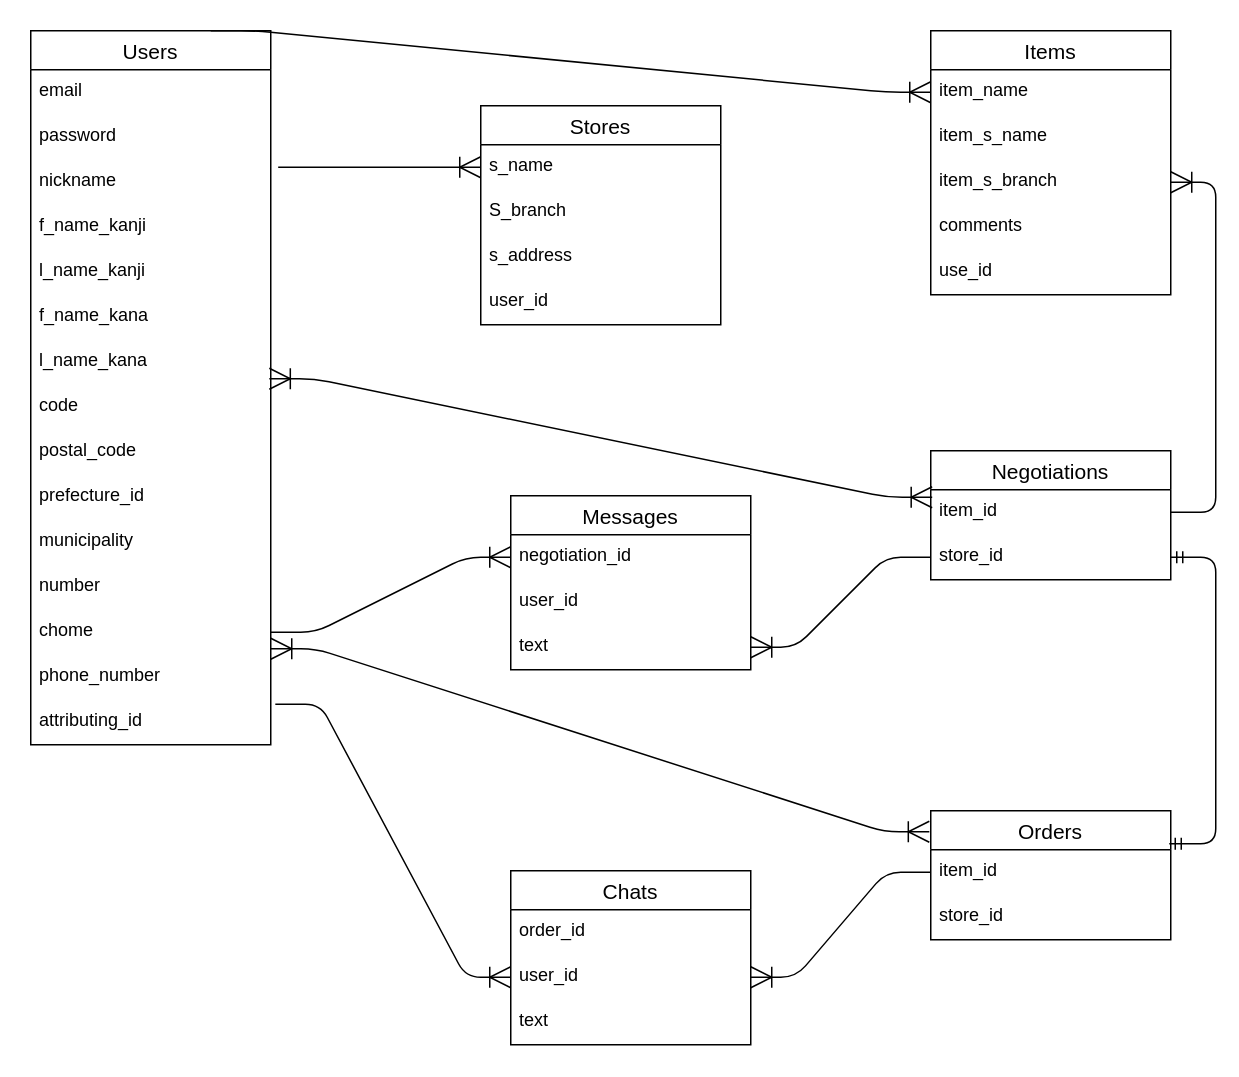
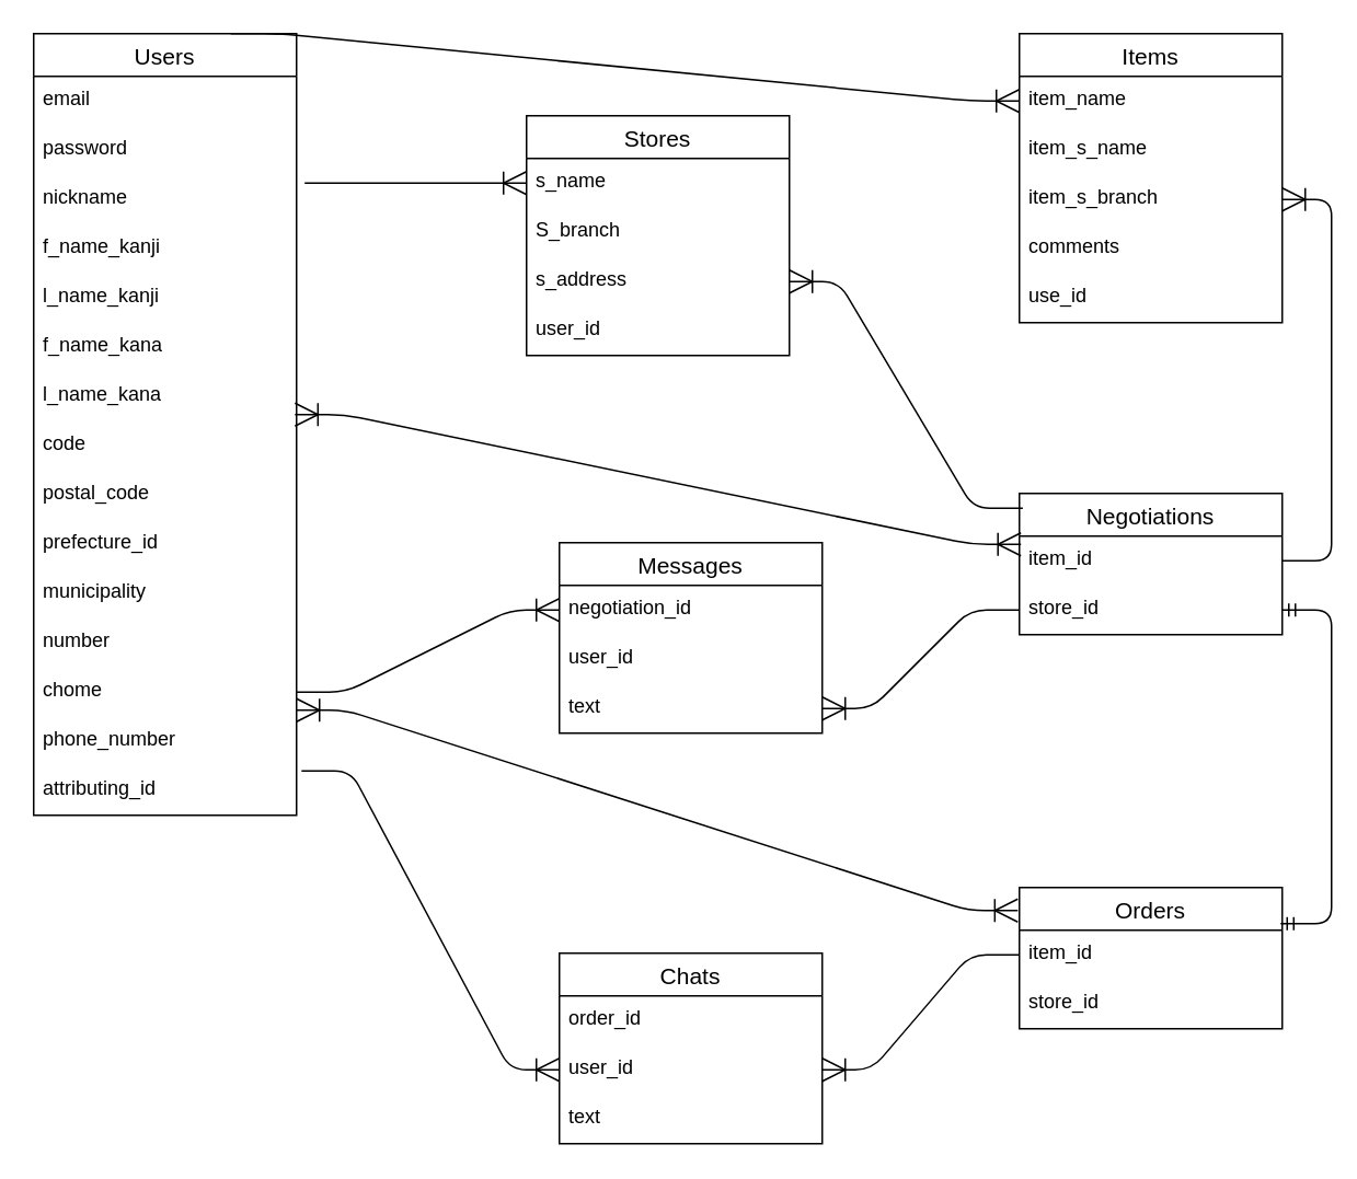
+ <mxCell id="44" value="" style="edgeStyle=entityRelationEdgeStyle;fontSize=12;html=1;endArrow=ERoneToMany;strokeWidth=1;endSize=12;startSize=12;exitX=0.013;exitY=0.105;exitDx=0;exitDy=0;entryX=1;entryY=0.5;entryDx=0;entryDy=0;exitPerimeter=0;" edge="1" parent="1" source="29" target="27"><mxGeometry width="100" height="100" relative="1" as="geometry"><mxPoint x="340" y="430" as="sourcePoint" /><mxPoint x="490" y="160" as="targetPoint" /></mxGeometry></mxCell>
